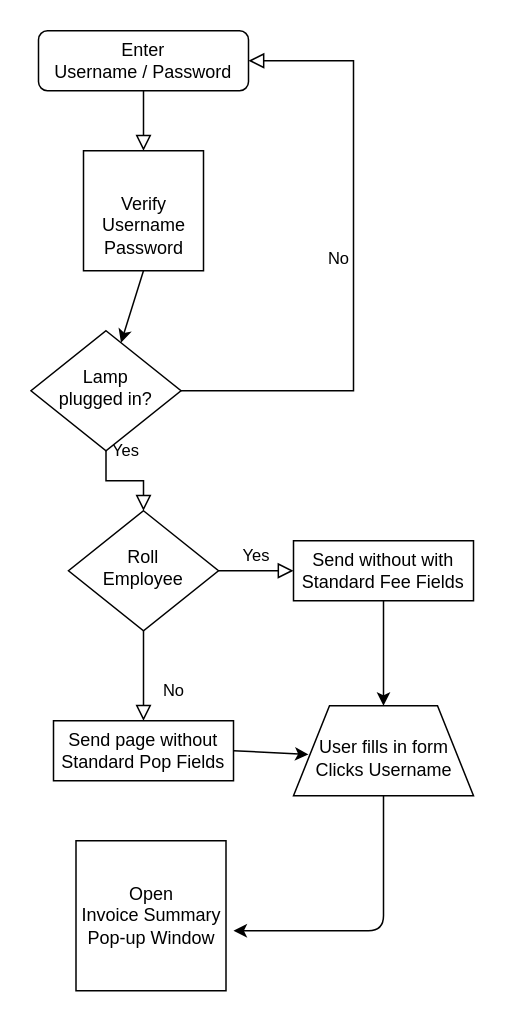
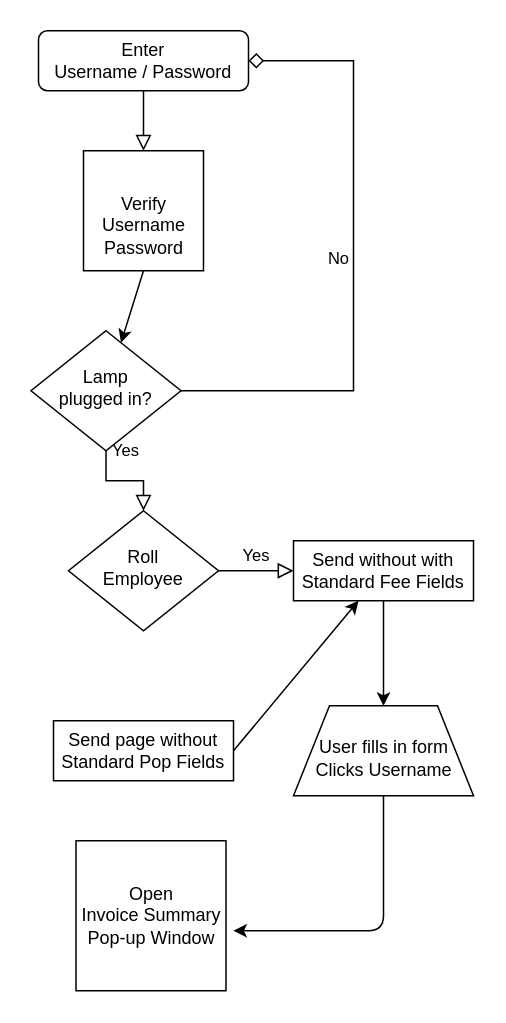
- <mxCell id="5" value="No" style="edgeStyle=orthogonalEdgeStyle;rounded=0;html=1;jettySize=auto;orthogonalLoop=1;fontSize=11;endArrow=block;endFill=0;endSize=8;strokeWidth=1;shadow=0;labelBackgroundColor=none;entryX=1;entryY=0.5;entryDx=0;entryDy=0;" parent="1" source="6" target="3" edge="1"><mxGeometry y="10" relative="1" as="geometry"><mxPoint as="offset" /><mxPoint x="195" y="260" as="targetPoint" /><Array as="points"><mxPoint x="235" y="260" /><mxPoint x="235" y="40" /></Array></mxGeometry></mxCell>
+ <mxCell id="5" value="No" style="edgeStyle=orthogonalEdgeStyle;rounded=0;html=1;jettySize=auto;orthogonalLoop=1;fontSize=11;endArrow=diamond;endFill=0;endSize=8;strokeWidth=1;shadow=0;labelBackgroundColor=none;entryX=1;entryY=0.5;entryDx=0;entryDy=0;" parent="1" source="6" target="3" edge="1"><mxGeometry y="10" relative="1" as="geometry"><mxPoint as="offset" /><mxPoint x="195" y="260" as="targetPoint" /><Array as="points"><mxPoint x="235" y="260" /><mxPoint x="235" y="40" /></Array></mxGeometry></mxCell>
- <mxCell id="7" value="No" style="rounded=0;html=1;jettySize=auto;orthogonalLoop=1;fontSize=11;endArrow=block;endFill=0;endSize=8;strokeWidth=1;shadow=0;labelBackgroundColor=none;edgeStyle=orthogonalEdgeStyle;" parent="1" source="9" target="10" edge="1"><mxGeometry x="0.333" y="20" relative="1" as="geometry"><mxPoint as="offset" /></mxGeometry></mxCell>
- <mxCell id="20" value="" style="endArrow=classic;html=1;exitX=1;exitY=0.5;exitDx=0;exitDy=0;" edge="1" parent="1" source="10" target="18"><mxGeometry width="50" height="50" relative="1" as="geometry"><mxPoint x="25" y="590" as="sourcePoint" /><mxPoint x="185" y="480" as="targetPoint" /></mxGeometry></mxCell>
+ <mxCell id="20" value="" style="endArrow=classic;html=1;exitX=1;exitY=0.5;exitDx=0;exitDy=0;" edge="1" parent="1" source="10" target="11"><mxGeometry width="50" height="50" relative="1" as="geometry"><mxPoint x="25" y="590" as="sourcePoint" /><mxPoint x="185" y="480" as="targetPoint" /></mxGeometry></mxCell>
